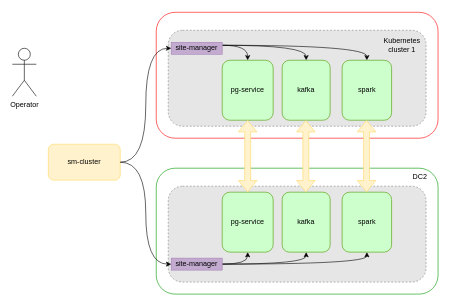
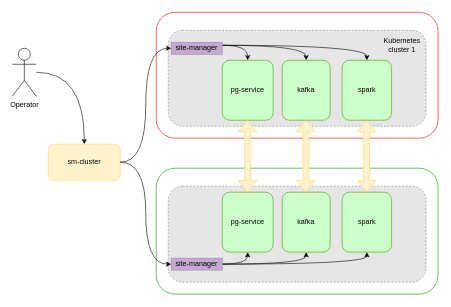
+ <mxCell id="2" style="edgeStyle=orthogonalEdgeStyle;curved=1;rounded=0;orthogonalLoop=1;jettySize=auto;html=1;entryX=0.5;entryY=0;entryDx=0;entryDy=0;strokeColor=#000000;fillColor=#FFF2CC;" parent="1" source="3" target="4" edge="1"><mxGeometry relative="1" as="geometry" /></mxCell>
- <mxCell id="21" value="DC2" style="text;html=1;strokeColor=none;fillColor=none;align=center;verticalAlign=middle;whiteSpace=wrap;rounded=0;shadow=0;" parent="1" vertex="1"><mxGeometry x="670" y="280" width="60" height="30" as="geometry" /></mxCell>
